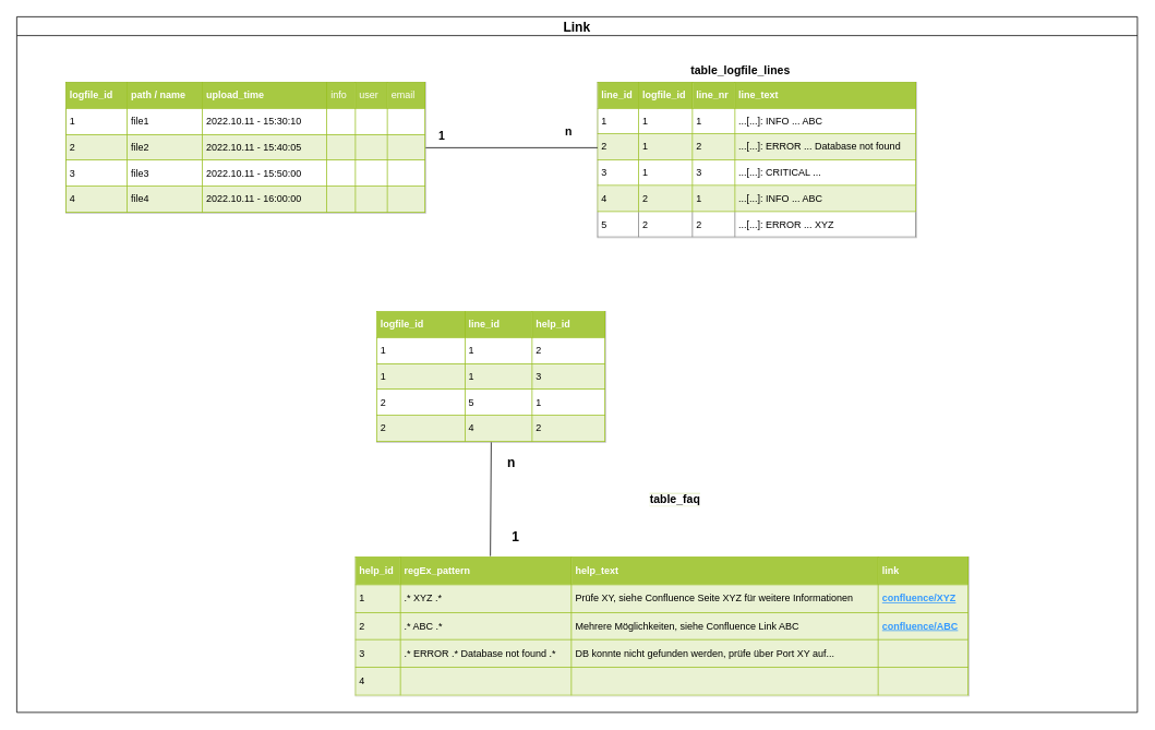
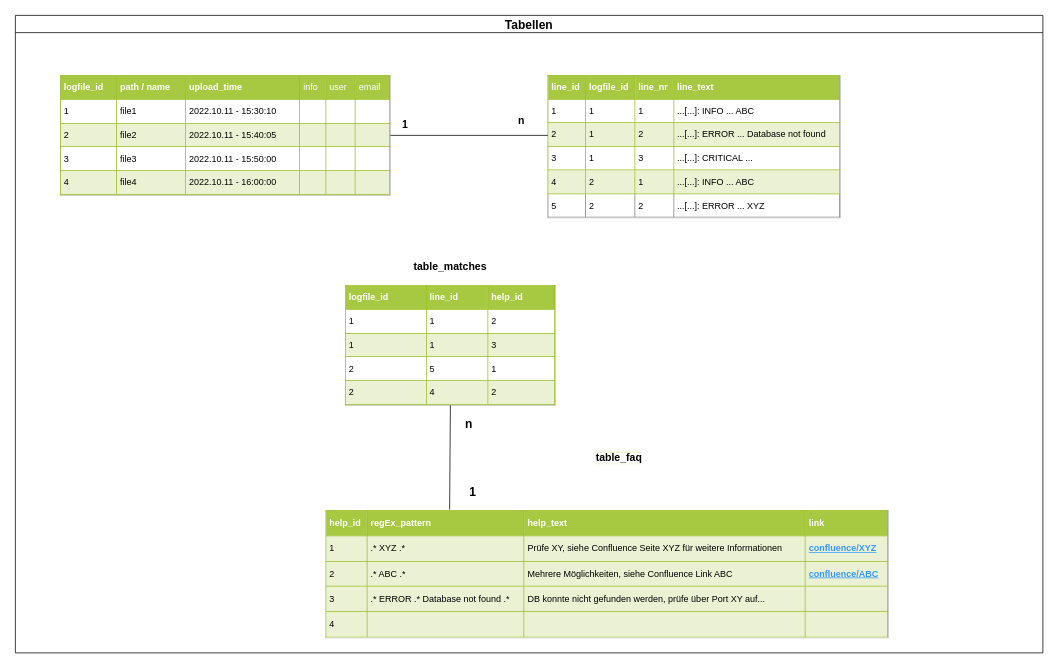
- <mxCell id="2" value="Link" style="swimlane;fontSize=16;" vertex="1" parent="1"><mxGeometry x="20" y="20" width="1370" height="850" as="geometry" /></mxCell>
+ <mxCell id="2" value="Tabellen" style="swimlane;fontSize=16;" vertex="1" parent="1"><mxGeometry x="20" y="20" width="1370" height="850" as="geometry" /></mxCell>
- <mxCell id="5" value="&lt;font style=&quot;font-size: 14px;&quot;&gt;&lt;b&gt;table_logfile_lines&lt;/b&gt;&lt;/font&gt;" style="text;html=1;strokeColor=none;fillColor=none;align=center;verticalAlign=middle;whiteSpace=wrap;rounded=0;labelBackgroundColor=#FFFFFF;" vertex="1" parent="2"><mxGeometry x="830" y="50" width="110" height="30" as="geometry" /></mxCell>
+ <mxCell id="13" value="&lt;b&gt;&lt;font style=&quot;font-size: 14px;&quot;&gt;table_matches&lt;/font&gt;&lt;/b&gt;" style="text;html=1;strokeColor=none;fillColor=none;align=center;verticalAlign=middle;whiteSpace=wrap;rounded=0;labelBackgroundColor=#FFFFFF;fontColor=#000000;" vertex="1" parent="2"><mxGeometry x="530" y="320" width="100" height="30" as="geometry" /></mxCell>
